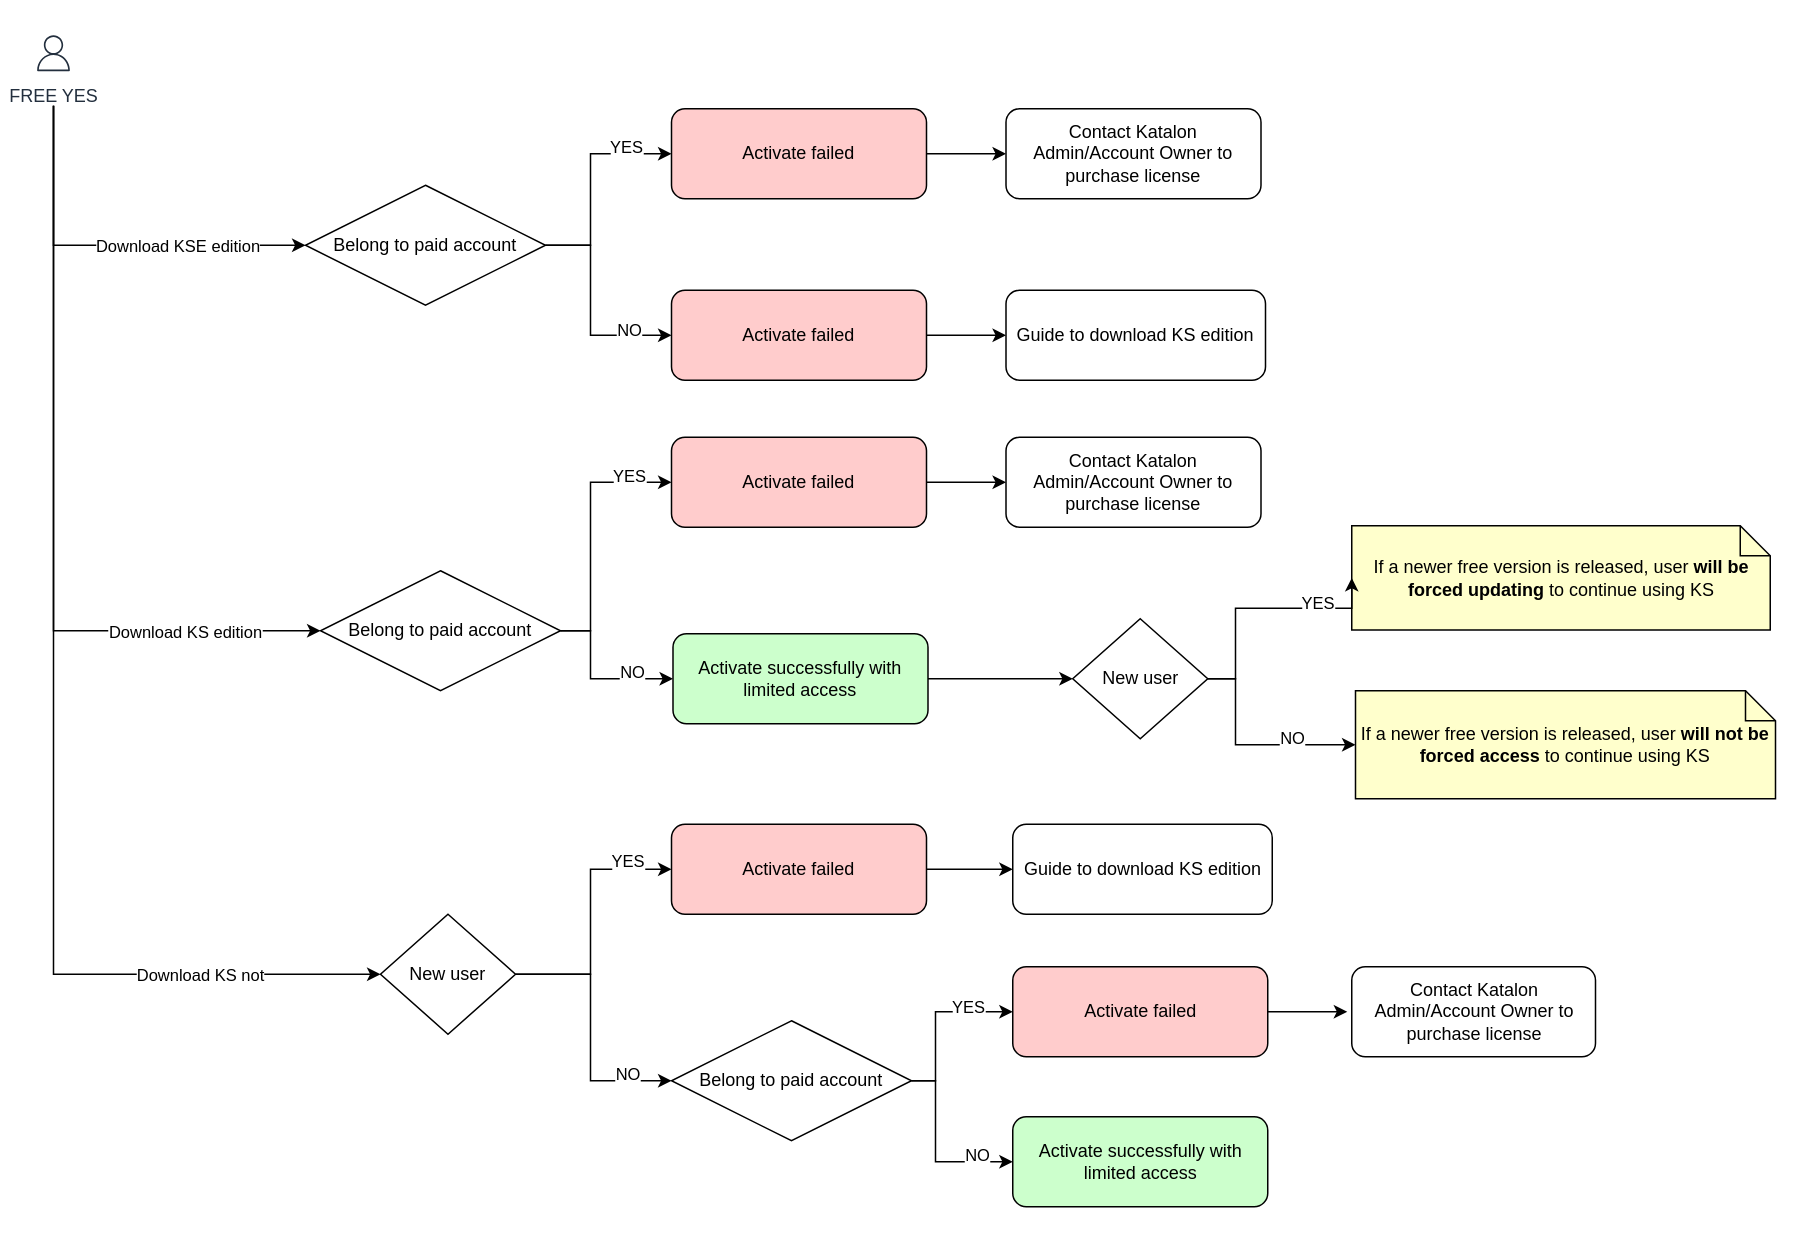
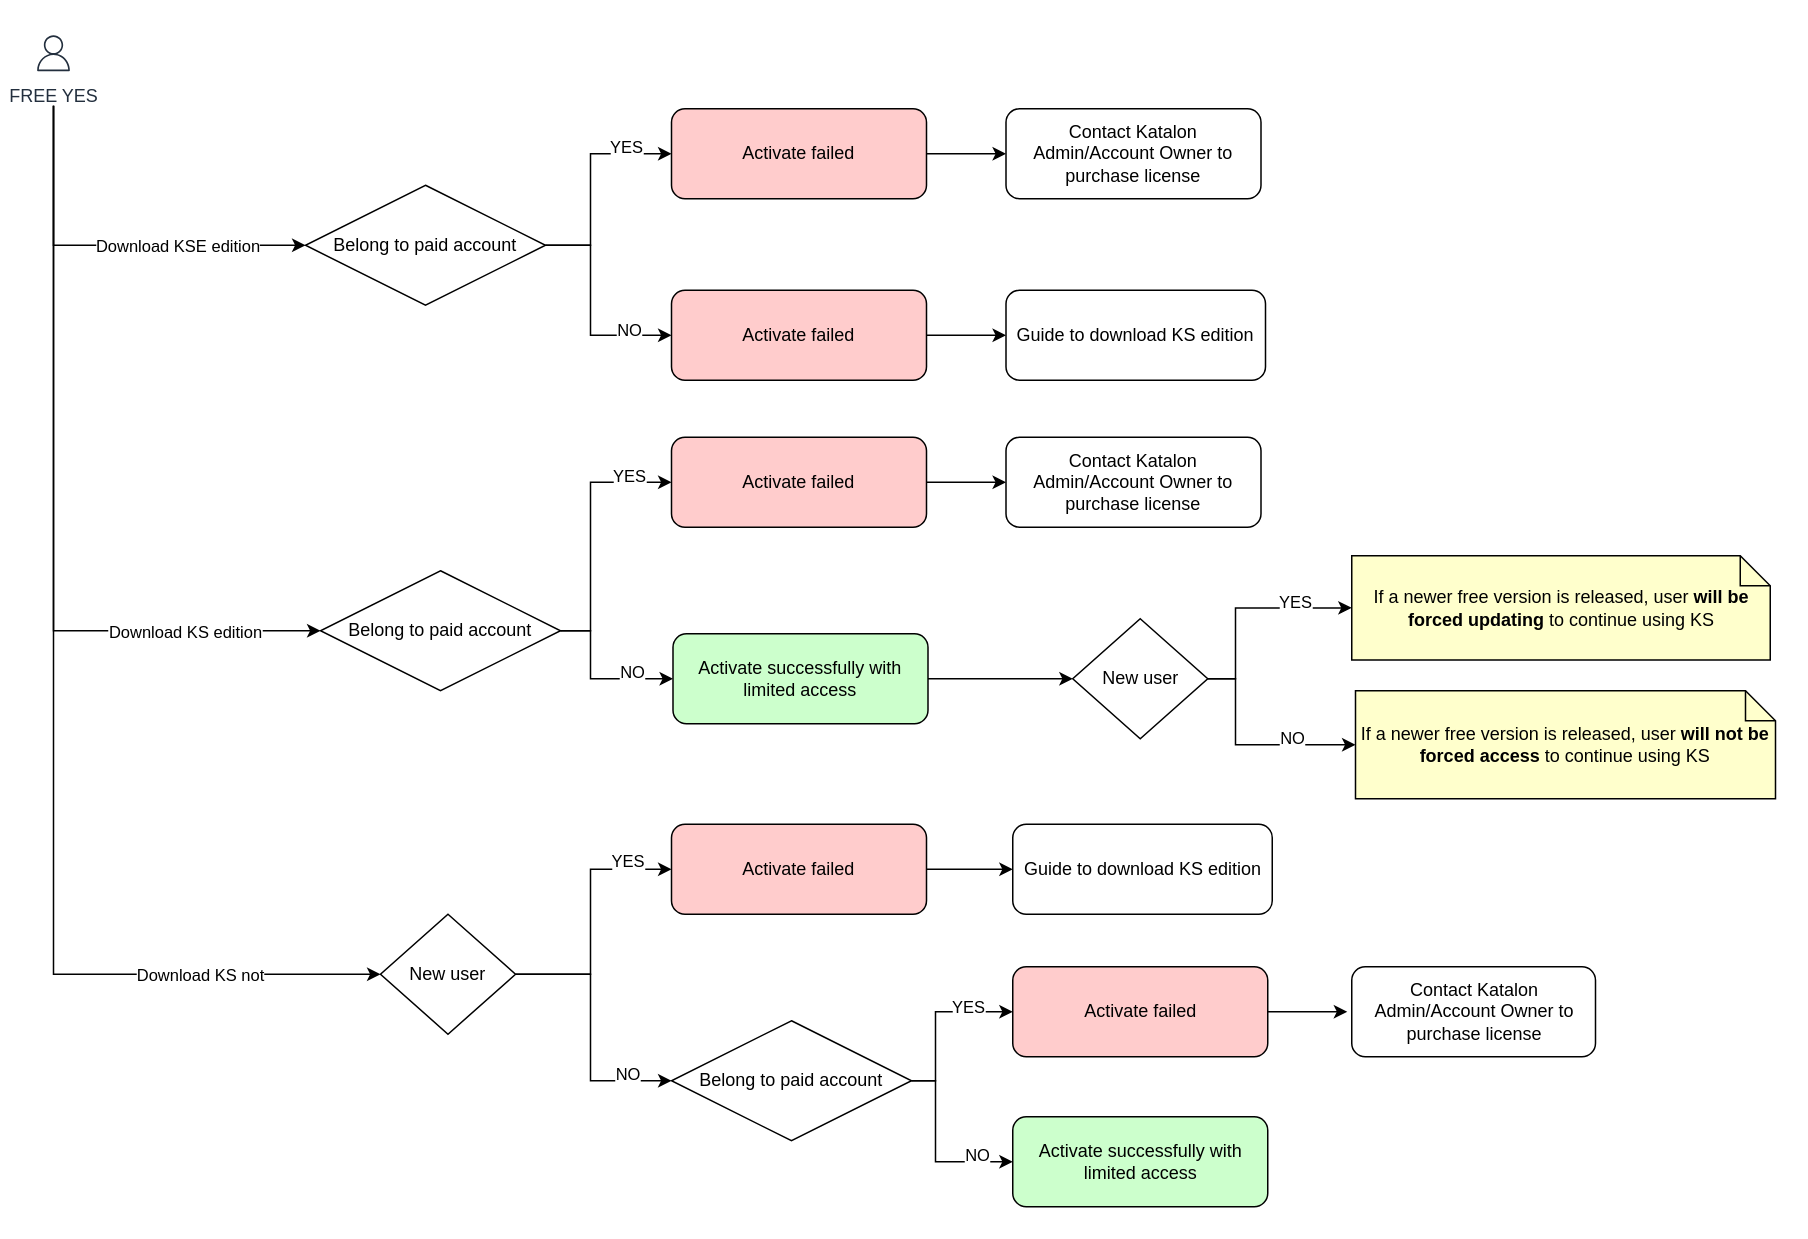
- <mxCell id="48" value="If a newer free version is released, user &lt;b&gt;will be forced updating&lt;/b&gt; to continue using KS" style="shape=note;size=20;whiteSpace=wrap;html=1;fillColor=#FFFFCC;" parent="1" vertex="1"><mxGeometry x="900.5" y="350" width="279" height="69.5" as="geometry" /></mxCell>
+ <mxCell id="48" value="If a newer free version is released, user &lt;b&gt;will be forced updating&lt;/b&gt; to continue using KS" style="shape=note;size=20;whiteSpace=wrap;html=1;fillColor=#FFFFCC;" parent="1" vertex="1"><mxGeometry x="900.5" y="370" width="279" height="69.5" as="geometry" /></mxCell>
